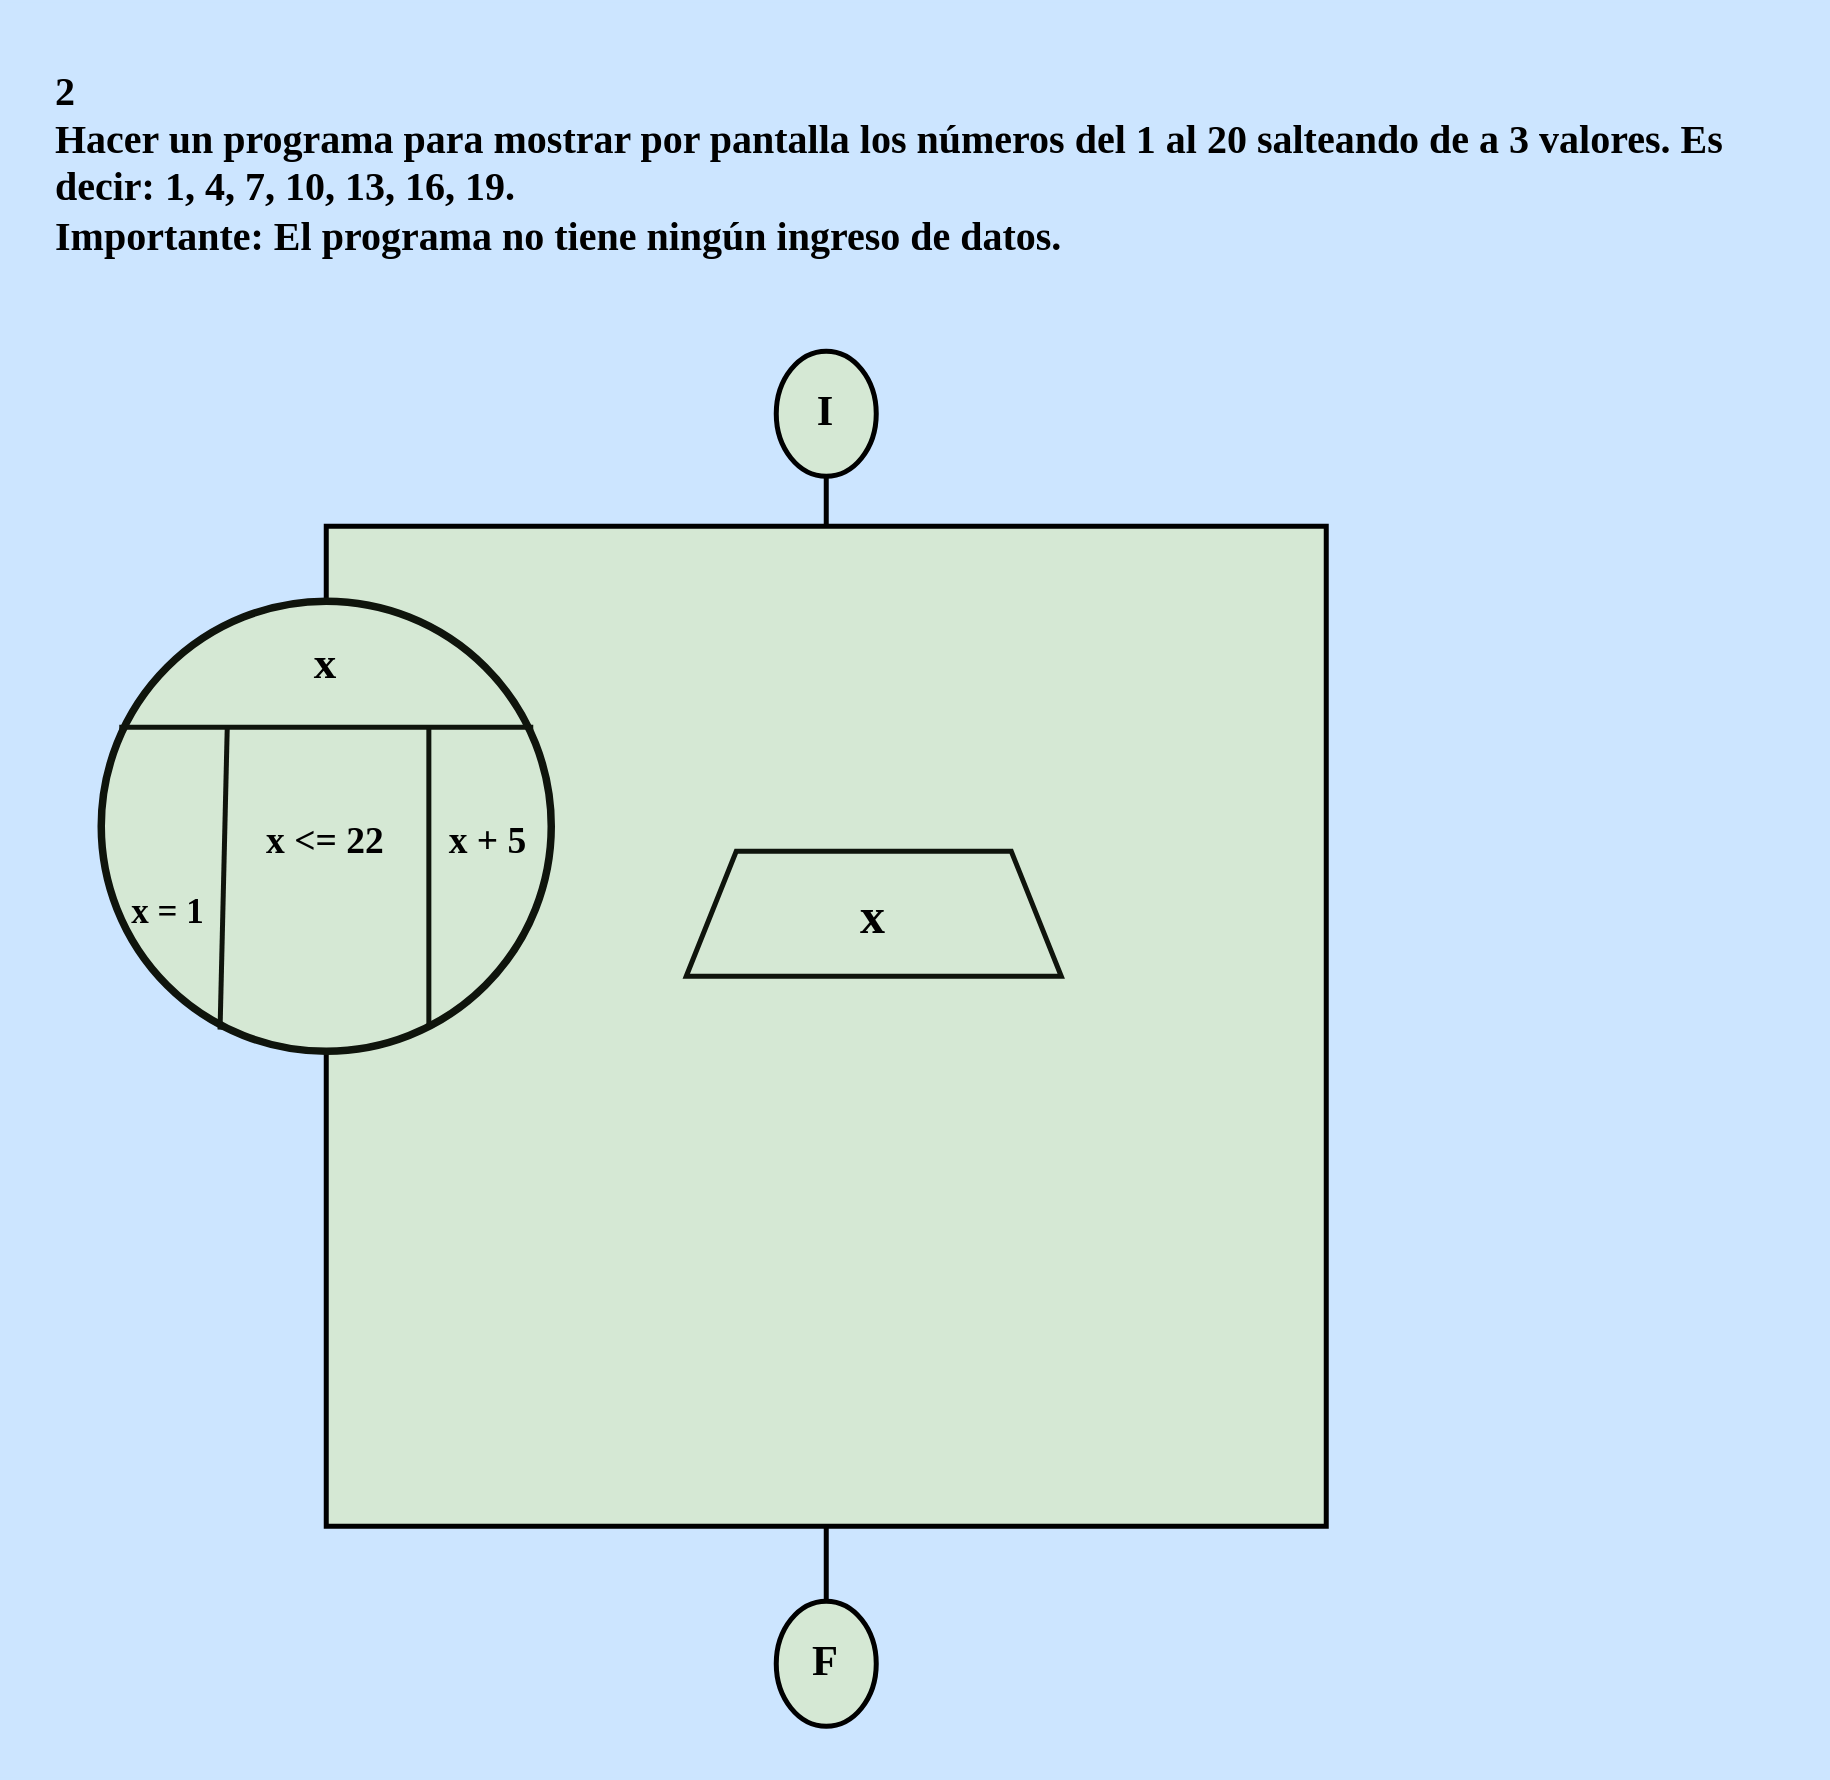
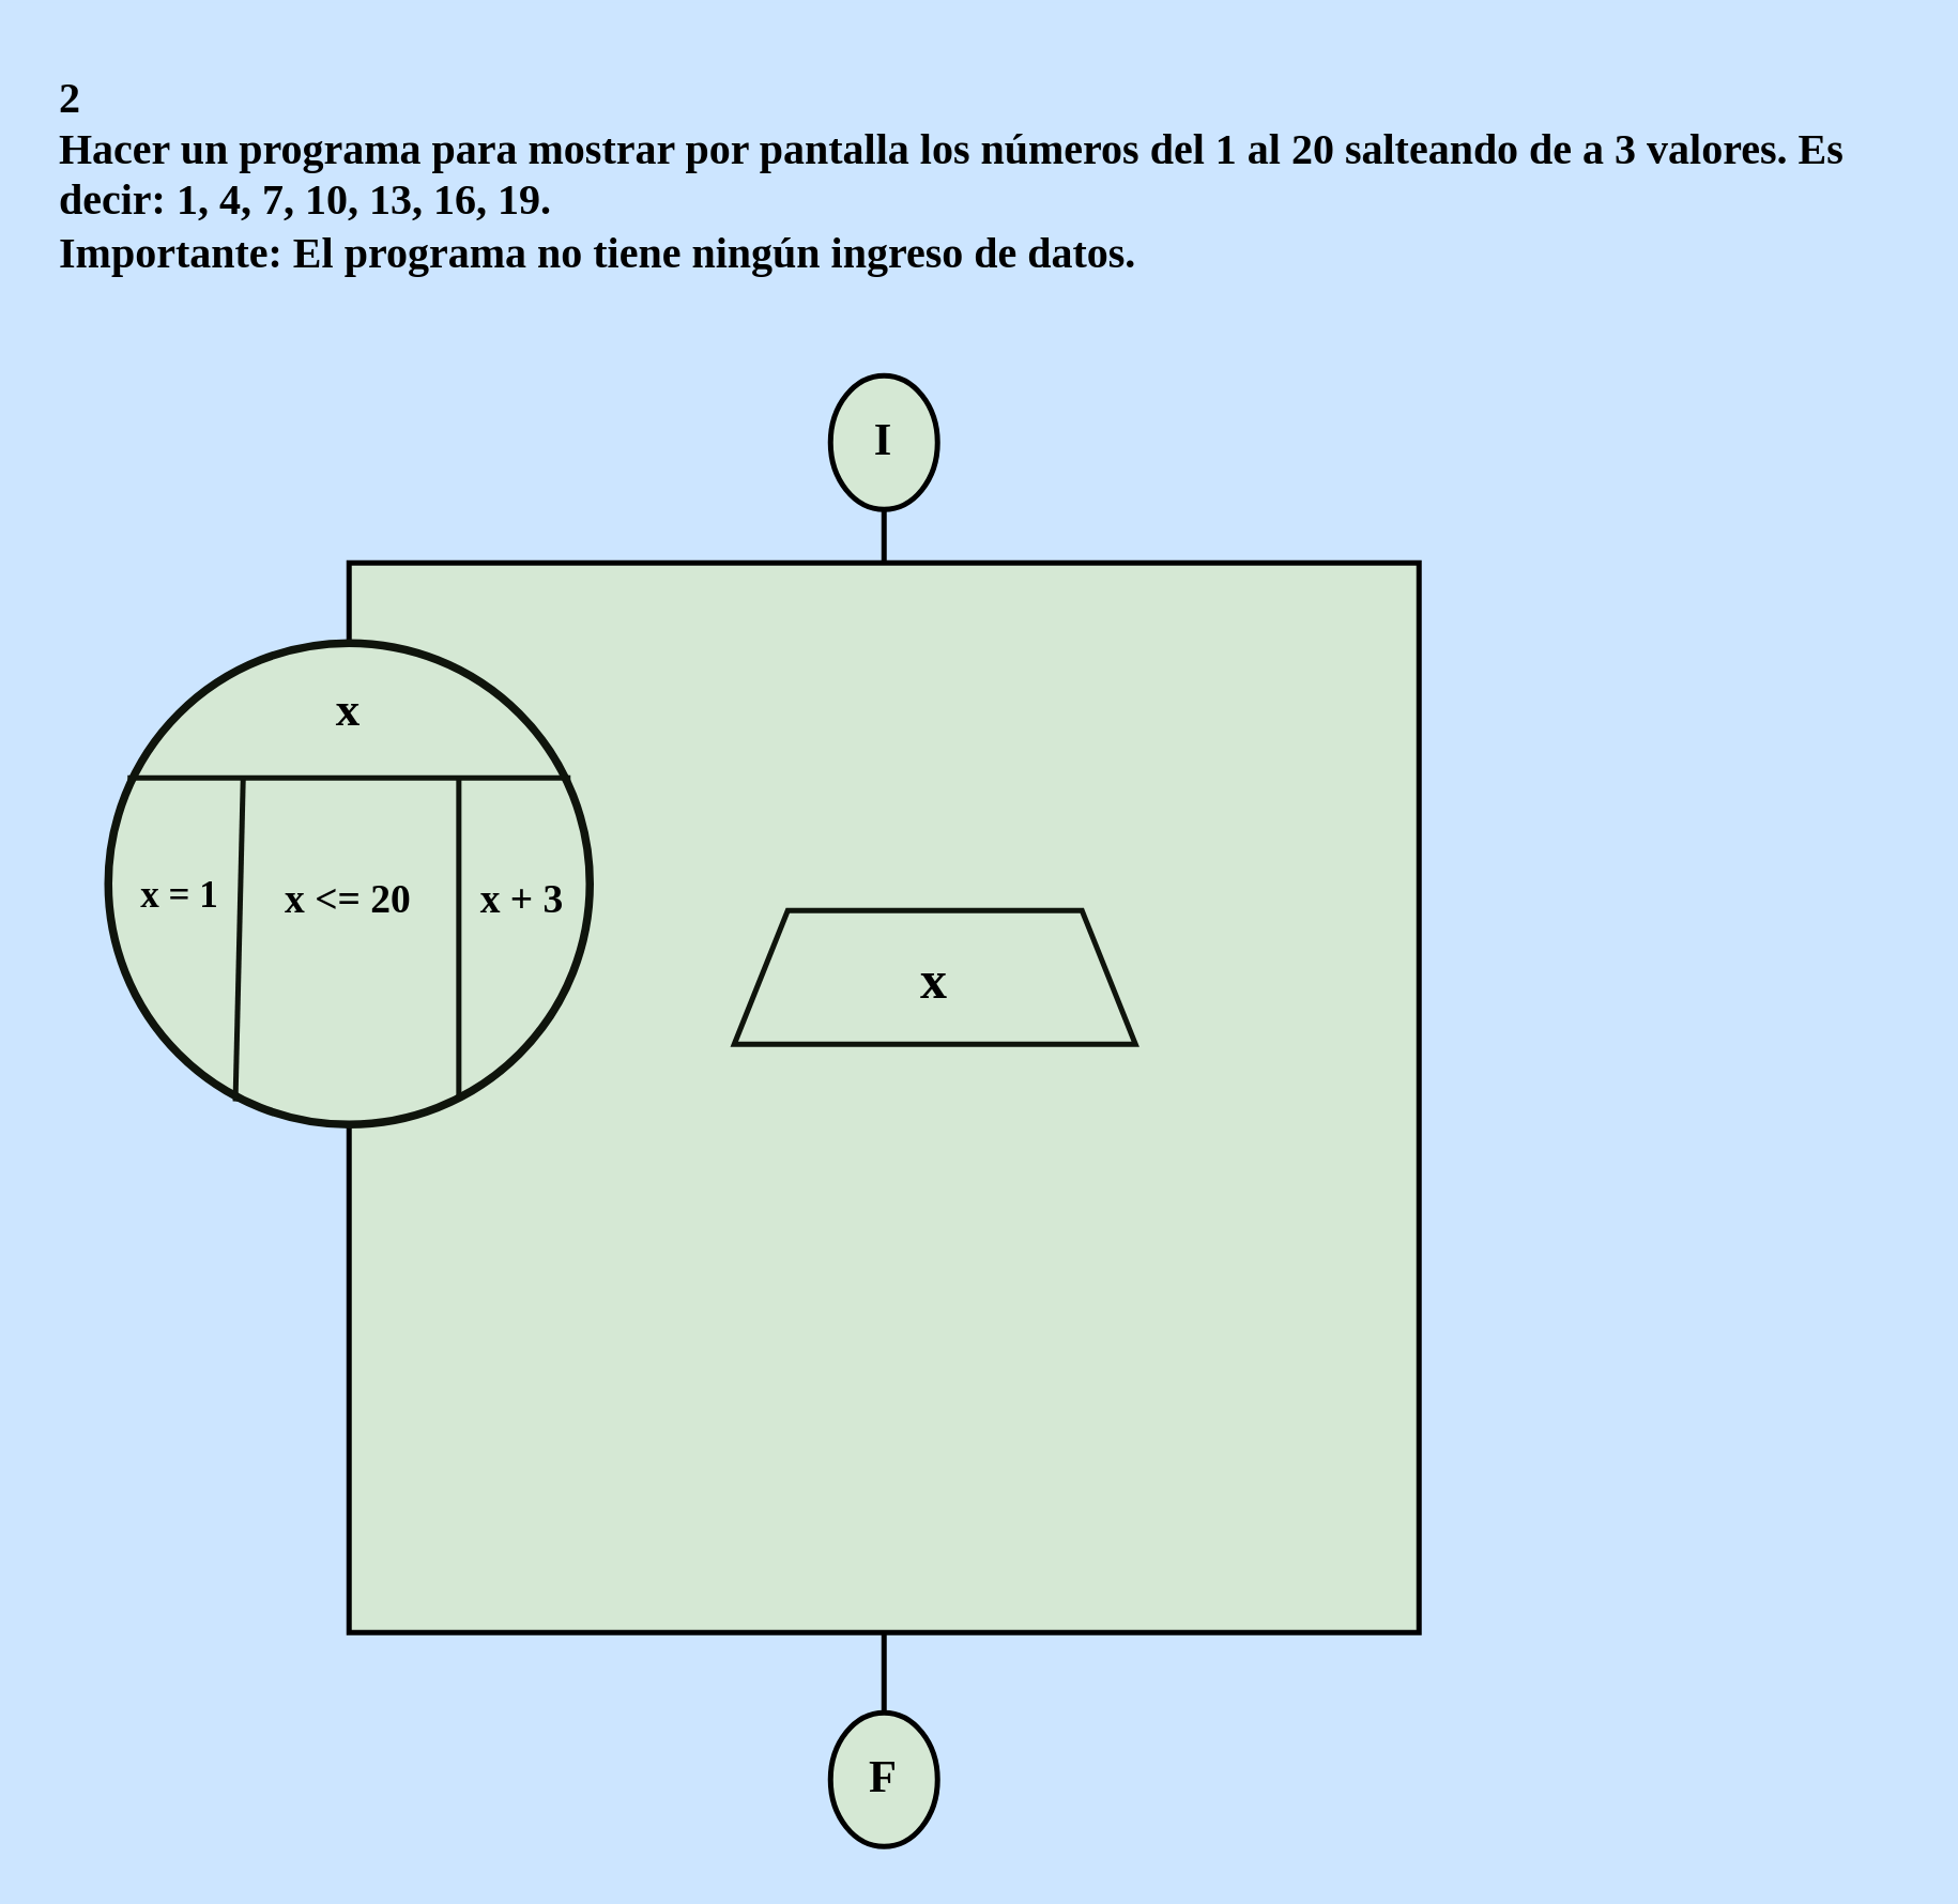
- <mxCell id="14" value="&lt;font color=&quot;#000000&quot; face=&quot;Comic Sans MS&quot;&gt;&lt;span style=&quot;font-size: 15px;&quot;&gt;&lt;b&gt;x &amp;lt;= 22&lt;/b&gt;&lt;/span&gt;&lt;/font&gt;" style="text;strokeColor=none;align=center;fillColor=none;html=1;verticalAlign=middle;whiteSpace=wrap;rounded=0;fontFamily=Architects Daughter;fontSource=https://fonts.googleapis.com/css?family=Architects+Daughter;" parent="7" vertex="1"><mxGeometry x="55" y="80" width="70" height="30" as="geometry" /></mxCell>
+ <mxCell id="14" value="&lt;font color=&quot;#000000&quot; face=&quot;Comic Sans MS&quot;&gt;&lt;span style=&quot;font-size: 15px;&quot;&gt;&lt;b&gt;x &amp;lt;= 20&lt;/b&gt;&lt;/span&gt;&lt;/font&gt;" style="text;strokeColor=none;align=center;fillColor=none;html=1;verticalAlign=middle;whiteSpace=wrap;rounded=0;fontFamily=Architects Daughter;fontSource=https://fonts.googleapis.com/css?family=Architects+Daughter;" parent="7" vertex="1"><mxGeometry x="55" y="80" width="70" height="30" as="geometry" /></mxCell>
- <mxCell id="13" value="&lt;font color=&quot;#000000&quot; face=&quot;Comic Sans MS&quot;&gt;&lt;span style=&quot;font-size: 15px;&quot;&gt;&lt;b&gt;x + 5&lt;/b&gt;&lt;/span&gt;&lt;/font&gt;" style="text;strokeColor=none;align=center;fillColor=none;html=1;verticalAlign=middle;whiteSpace=wrap;rounded=0;fontFamily=Architects Daughter;fontSource=https://fonts.googleapis.com/css?family=Architects+Daughter;" parent="7" vertex="1"><mxGeometry x="130" y="80" width="50" height="30" as="geometry" /></mxCell>
+ <mxCell id="13" value="&lt;font color=&quot;#000000&quot; face=&quot;Comic Sans MS&quot;&gt;&lt;span style=&quot;font-size: 15px;&quot;&gt;&lt;b&gt;x + 3&lt;/b&gt;&lt;/span&gt;&lt;/font&gt;" style="text;strokeColor=none;align=center;fillColor=none;html=1;verticalAlign=middle;whiteSpace=wrap;rounded=0;fontFamily=Architects Daughter;fontSource=https://fonts.googleapis.com/css?family=Architects+Daughter;" parent="7" vertex="1"><mxGeometry x="130" y="80" width="50" height="30" as="geometry" /></mxCell>
- <mxCell id="27" value="&lt;font size=&quot;1&quot; color=&quot;#000000&quot; face=&quot;Comic Sans MS&quot;&gt;&lt;b style=&quot;font-size: 14px;&quot;&gt;x = 1&lt;/b&gt;&lt;/font&gt;" style="text;strokeColor=none;align=center;fillColor=none;html=1;verticalAlign=middle;whiteSpace=wrap;rounded=0;fontFamily=Architects Daughter;fontSource=https://fonts.googleapis.com/css?family=Architects+Daughter;" parent="3" vertex="1"><mxGeometry x="17" y="210" width="40" height="30" as="geometry" /></mxCell>
+ <mxCell id="27" value="&lt;font size=&quot;1&quot; color=&quot;#000000&quot; face=&quot;Comic Sans MS&quot;&gt;&lt;b style=&quot;font-size: 14px;&quot;&gt;x = 1&lt;/b&gt;&lt;/font&gt;" style="text;strokeColor=none;align=center;fillColor=none;html=1;verticalAlign=middle;whiteSpace=wrap;rounded=0;fontFamily=Architects Daughter;fontSource=https://fonts.googleapis.com/css?family=Architects+Daughter;" parent="3" vertex="1"><mxGeometry x="17" y="180" width="40" height="30" as="geometry" /></mxCell>
